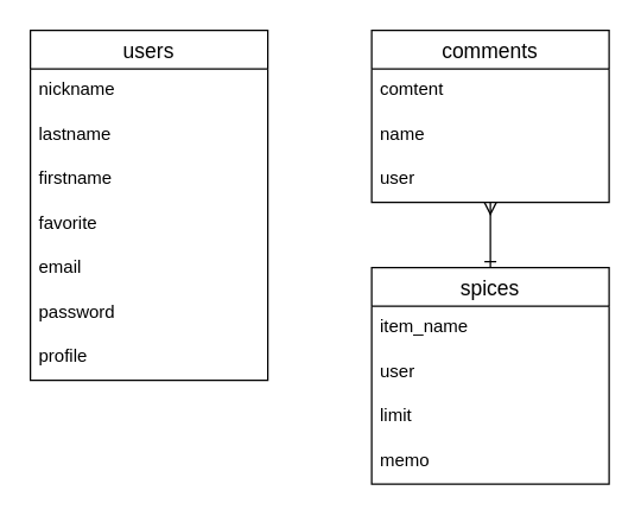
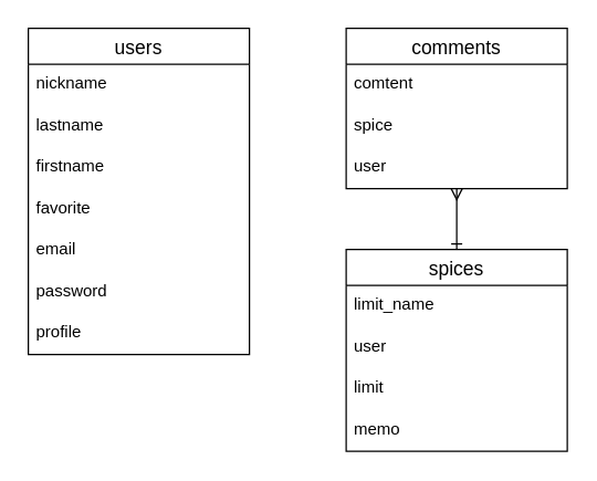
- <mxCell id="18" value="name" style="text;strokeColor=none;fillColor=none;spacingLeft=4;spacingRight=4;overflow=hidden;rotatable=0;points=[[0,0.5],[1,0.5]];portConstraint=eastwest;fontSize=12;" vertex="1" parent="16"><mxGeometry y="56" width="160" height="30" as="geometry" /></mxCell>
+ <mxCell id="18" value="spice" style="text;strokeColor=none;fillColor=none;spacingLeft=4;spacingRight=4;overflow=hidden;rotatable=0;points=[[0,0.5],[1,0.5]];portConstraint=eastwest;fontSize=12;" vertex="1" parent="16"><mxGeometry y="56" width="160" height="30" as="geometry" /></mxCell>
- <mxCell id="12" value="item_name" style="text;strokeColor=none;fillColor=none;spacingLeft=4;spacingRight=4;overflow=hidden;rotatable=0;points=[[0,0.5],[1,0.5]];portConstraint=eastwest;fontSize=12;" vertex="1" parent="11"><mxGeometry y="26" width="160" height="30" as="geometry" /></mxCell>
+ <mxCell id="12" value="limit_name" style="text;strokeColor=none;fillColor=none;spacingLeft=4;spacingRight=4;overflow=hidden;rotatable=0;points=[[0,0.5],[1,0.5]];portConstraint=eastwest;fontSize=12;" vertex="1" parent="11"><mxGeometry y="26" width="160" height="30" as="geometry" /></mxCell>
